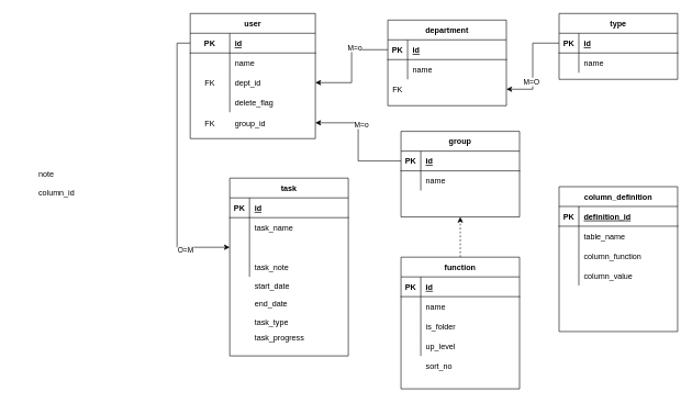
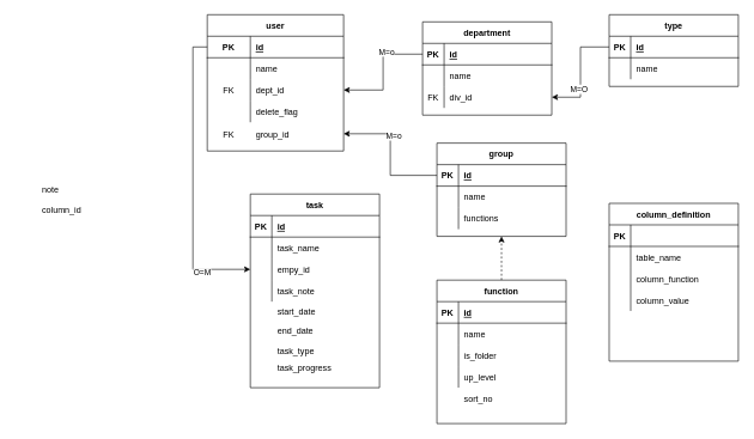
+ <mxCell id="90" value="div_id" style="shape=partialRectangle;connectable=0;fillColor=none;top=0;left=0;bottom=0;right=0;align=left;spacingLeft=6;overflow=hidden;" parent="88" vertex="1"><mxGeometry x="30" width="150" height="30" as="geometry"><mxRectangle width="150" height="30" as="alternateBounds" /></mxGeometry></mxCell>
+ <mxCell id="37" value="functions" style="shape=partialRectangle;connectable=0;fillColor=none;top=0;left=0;bottom=0;right=0;align=left;spacingLeft=6;overflow=hidden;" parent="35" vertex="1"><mxGeometry x="30" width="150" height="30" as="geometry"><mxRectangle width="150" height="30" as="alternateBounds" /></mxGeometry></mxCell>
- <mxCell id="60" value="definition_id" style="shape=partialRectangle;connectable=0;fillColor=none;top=0;left=0;bottom=0;right=0;align=left;spacingLeft=6;fontStyle=5;overflow=hidden;" parent="58" vertex="1"><mxGeometry x="30" width="150" height="30" as="geometry"><mxRectangle width="150" height="30" as="alternateBounds" /></mxGeometry></mxCell>
+ <mxCell id="24" value="empy_id" style="shape=partialRectangle;connectable=0;fillColor=none;top=0;left=0;bottom=0;right=0;align=left;spacingLeft=6;overflow=hidden;" parent="22" vertex="1"><mxGeometry x="30" width="150" height="30" as="geometry"><mxRectangle width="150" height="30" as="alternateBounds" /></mxGeometry></mxCell>
